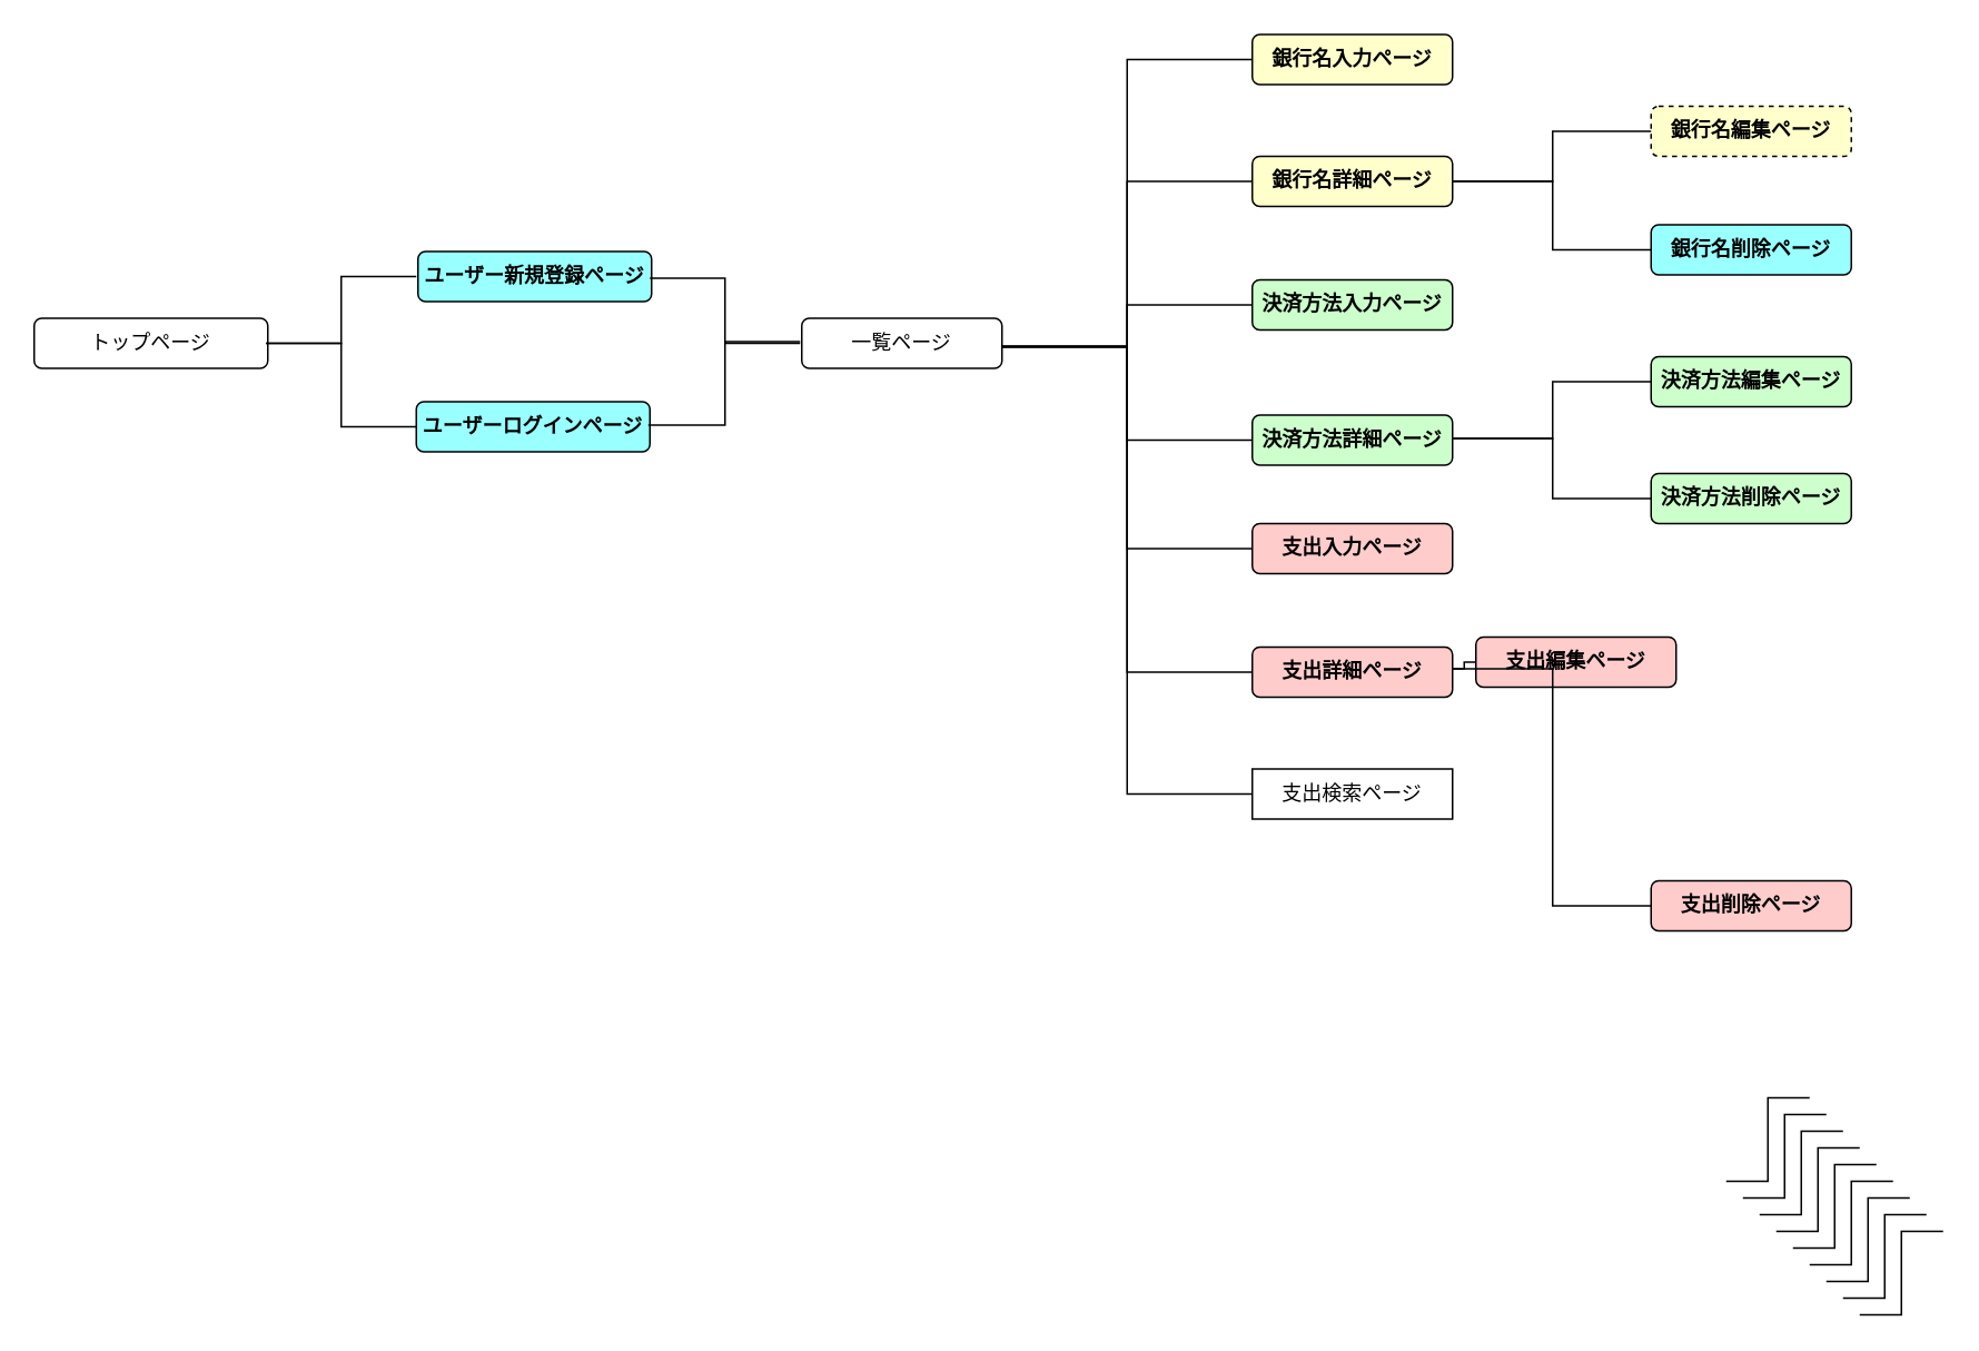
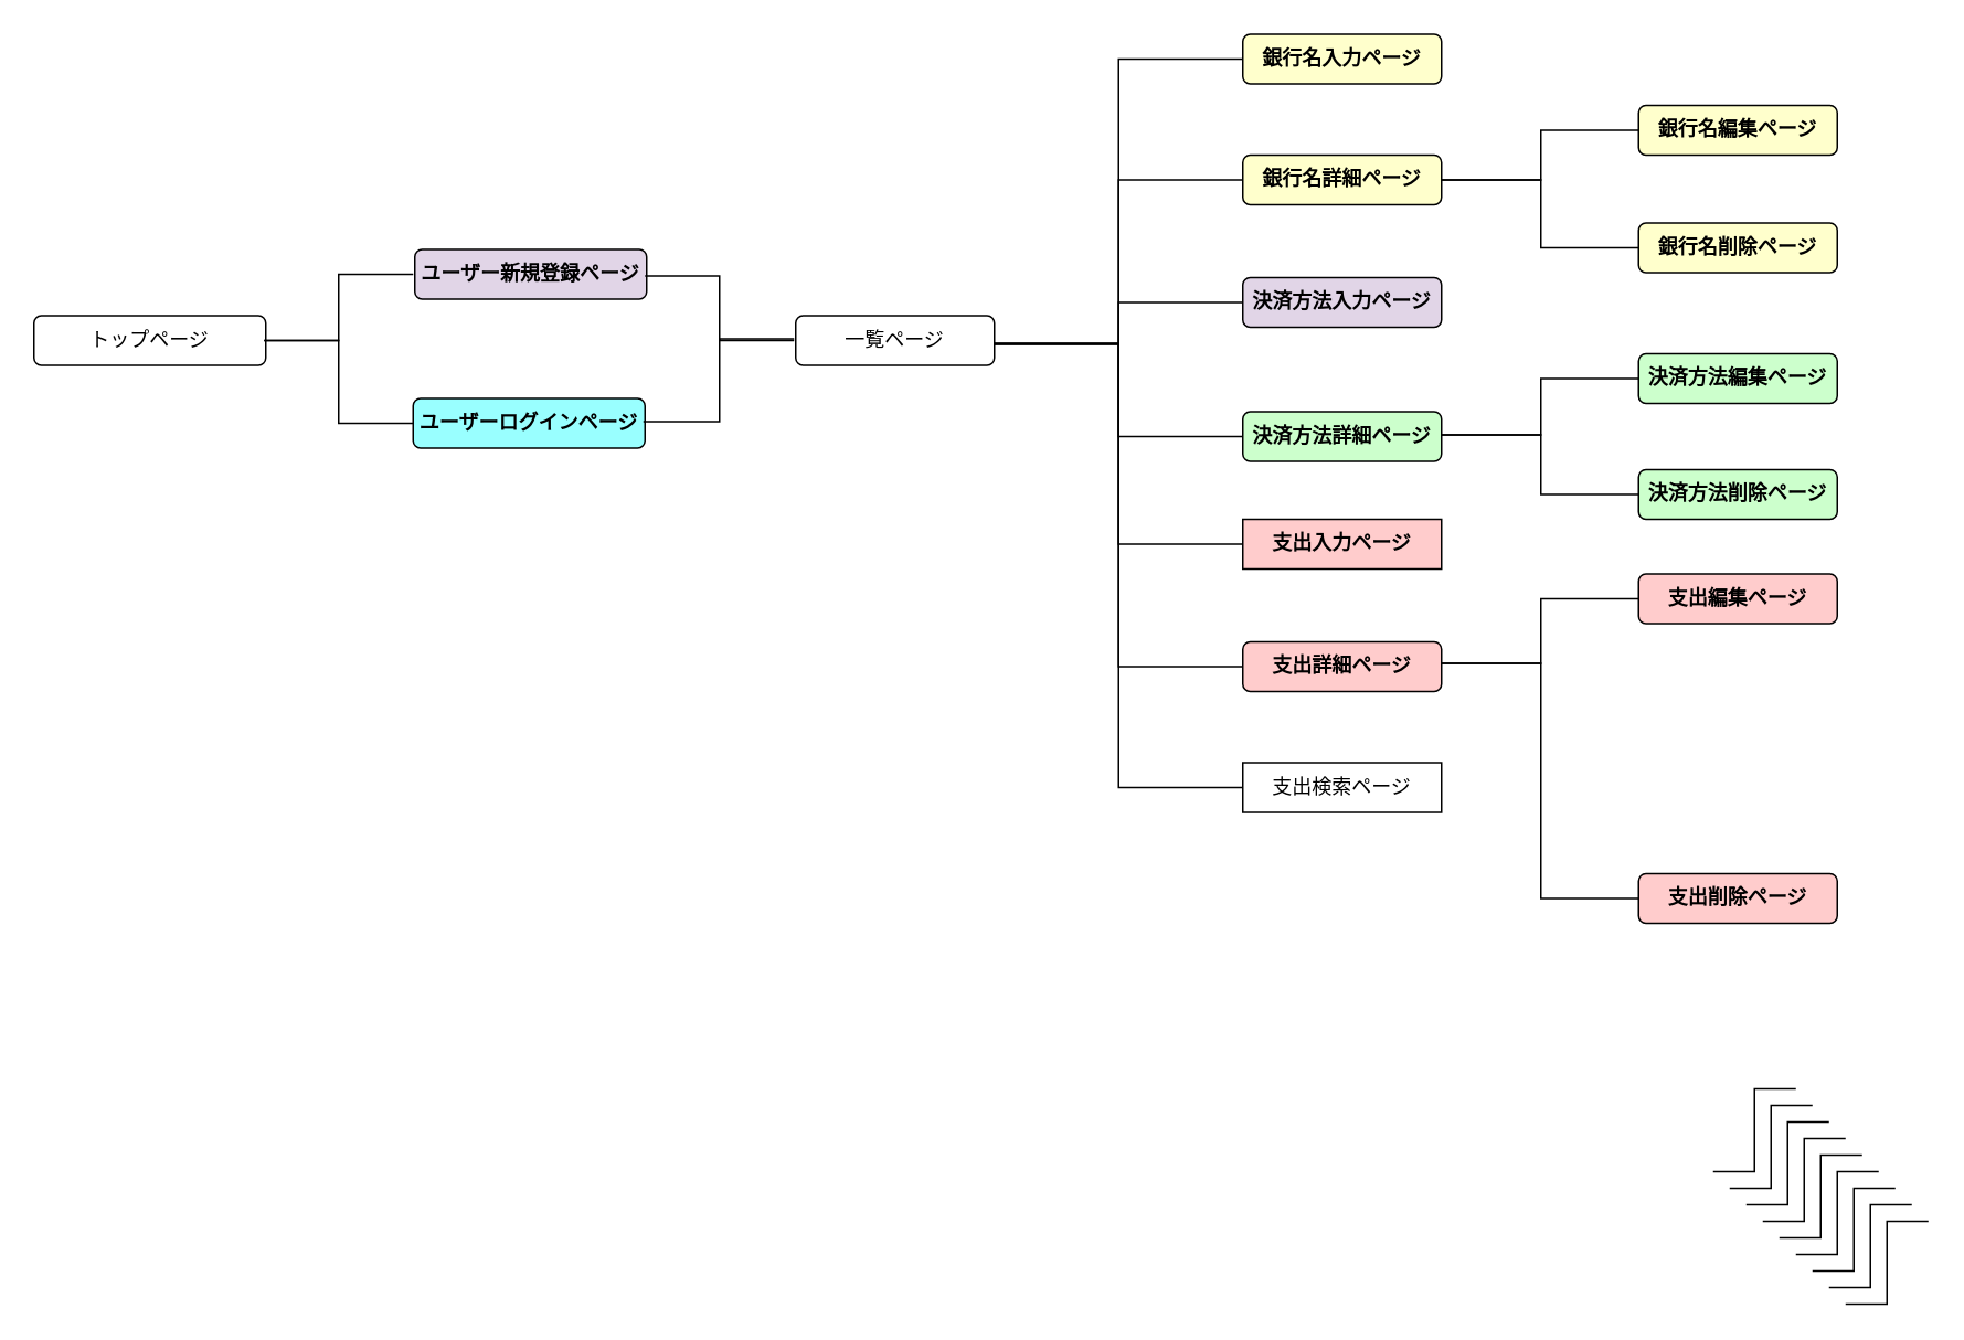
- <mxCell id="10" value="銀行名編集ページ" style="rounded=1;whiteSpace=wrap;html=1;strokeColor=#000000;fillColor=#FFFFCC;fontStyle=1;fontColor=#000000;dashed=1;" vertex="1" parent="1"><mxGeometry x="989" y="63" width="120" height="30" as="geometry" /></mxCell>
+ <mxCell id="10" value="銀行名編集ページ" style="rounded=1;whiteSpace=wrap;html=1;strokeColor=#000000;fillColor=#FFFFCC;fontStyle=1;fontColor=#000000;" vertex="1" parent="1"><mxGeometry x="989" y="63" width="120" height="30" as="geometry" /></mxCell>
- <mxCell id="12" value="銀行名削除ページ" style="rounded=1;whiteSpace=wrap;html=1;strokeColor=#000000;fillColor=#99ffff;fontStyle=1;fontColor=#000000;" vertex="1" parent="1"><mxGeometry x="989" y="134" width="120" height="30" as="geometry" /></mxCell>
+ <mxCell id="12" value="銀行名削除ページ" style="rounded=1;whiteSpace=wrap;html=1;strokeColor=#000000;fillColor=#FFFFCC;fontStyle=1;fontColor=#000000;" vertex="1" parent="1"><mxGeometry x="989" y="134" width="120" height="30" as="geometry" /></mxCell>
- <mxCell id="2" value="ユーザー新規登録ページ" style="rounded=1;whiteSpace=wrap;html=1;strokeColor=#000000;fillColor=#99FFFF;fontColor=#000000;fontStyle=1" vertex="1" parent="1"><mxGeometry x="250" y="150" width="140" height="30" as="geometry" /></mxCell>
+ <mxCell id="2" value="ユーザー新規登録ページ" style="rounded=1;whiteSpace=wrap;html=1;strokeColor=#000000;fillColor=#e1d5e7;fontColor=#000000;fontStyle=1;" vertex="1" parent="1"><mxGeometry x="250" y="150" width="140" height="30" as="geometry" /></mxCell>
- <mxCell id="7" value="決済方法入力ページ" style="rounded=1;whiteSpace=wrap;html=1;strokeColor=#000000;fontStyle=1;fontColor=#000000;fillColor=#CCFFCC;" vertex="1" parent="1"><mxGeometry x="750" y="167" width="120" height="30" as="geometry" /></mxCell>
+ <mxCell id="7" value="決済方法入力ページ" style="rounded=1;whiteSpace=wrap;html=1;strokeColor=#000000;fontStyle=1;fontColor=#000000;fillColor=#e1d5e7;" vertex="1" parent="1"><mxGeometry x="750" y="167" width="120" height="30" as="geometry" /></mxCell>
- <mxCell id="8" value="支出入力ページ" style="rounded=1;whiteSpace=wrap;html=1;strokeColor=#000000;fillColor=#FFCCCC;fontStyle=1;fontColor=#000000;" vertex="1" parent="1"><mxGeometry x="750" y="313" width="120" height="30" as="geometry" /></mxCell>
+ <mxCell id="8" value="支出入力ページ" style="whiteSpace=wrap;html=1;strokeColor=#000000;fillColor=#FFCCCC;fontStyle=1;fontColor=#000000;rounded=0;" vertex="1" parent="1"><mxGeometry x="750" y="313" width="120" height="30" as="geometry" /></mxCell>
- <mxCell id="18" value="支出編集ページ" style="rounded=1;whiteSpace=wrap;html=1;strokeColor=#000000;fillColor=#FFCCCC;fontStyle=1;fontColor=#000000;" vertex="1" parent="1"><mxGeometry x="884" y="381" width="120" height="30" as="geometry" /></mxCell>
+ <mxCell id="18" value="支出編集ページ" style="rounded=1;whiteSpace=wrap;html=1;strokeColor=#000000;fillColor=#FFCCCC;fontStyle=1;fontColor=#000000;" vertex="1" parent="1"><mxGeometry x="989" y="346" width="120" height="30" as="geometry" /></mxCell>
